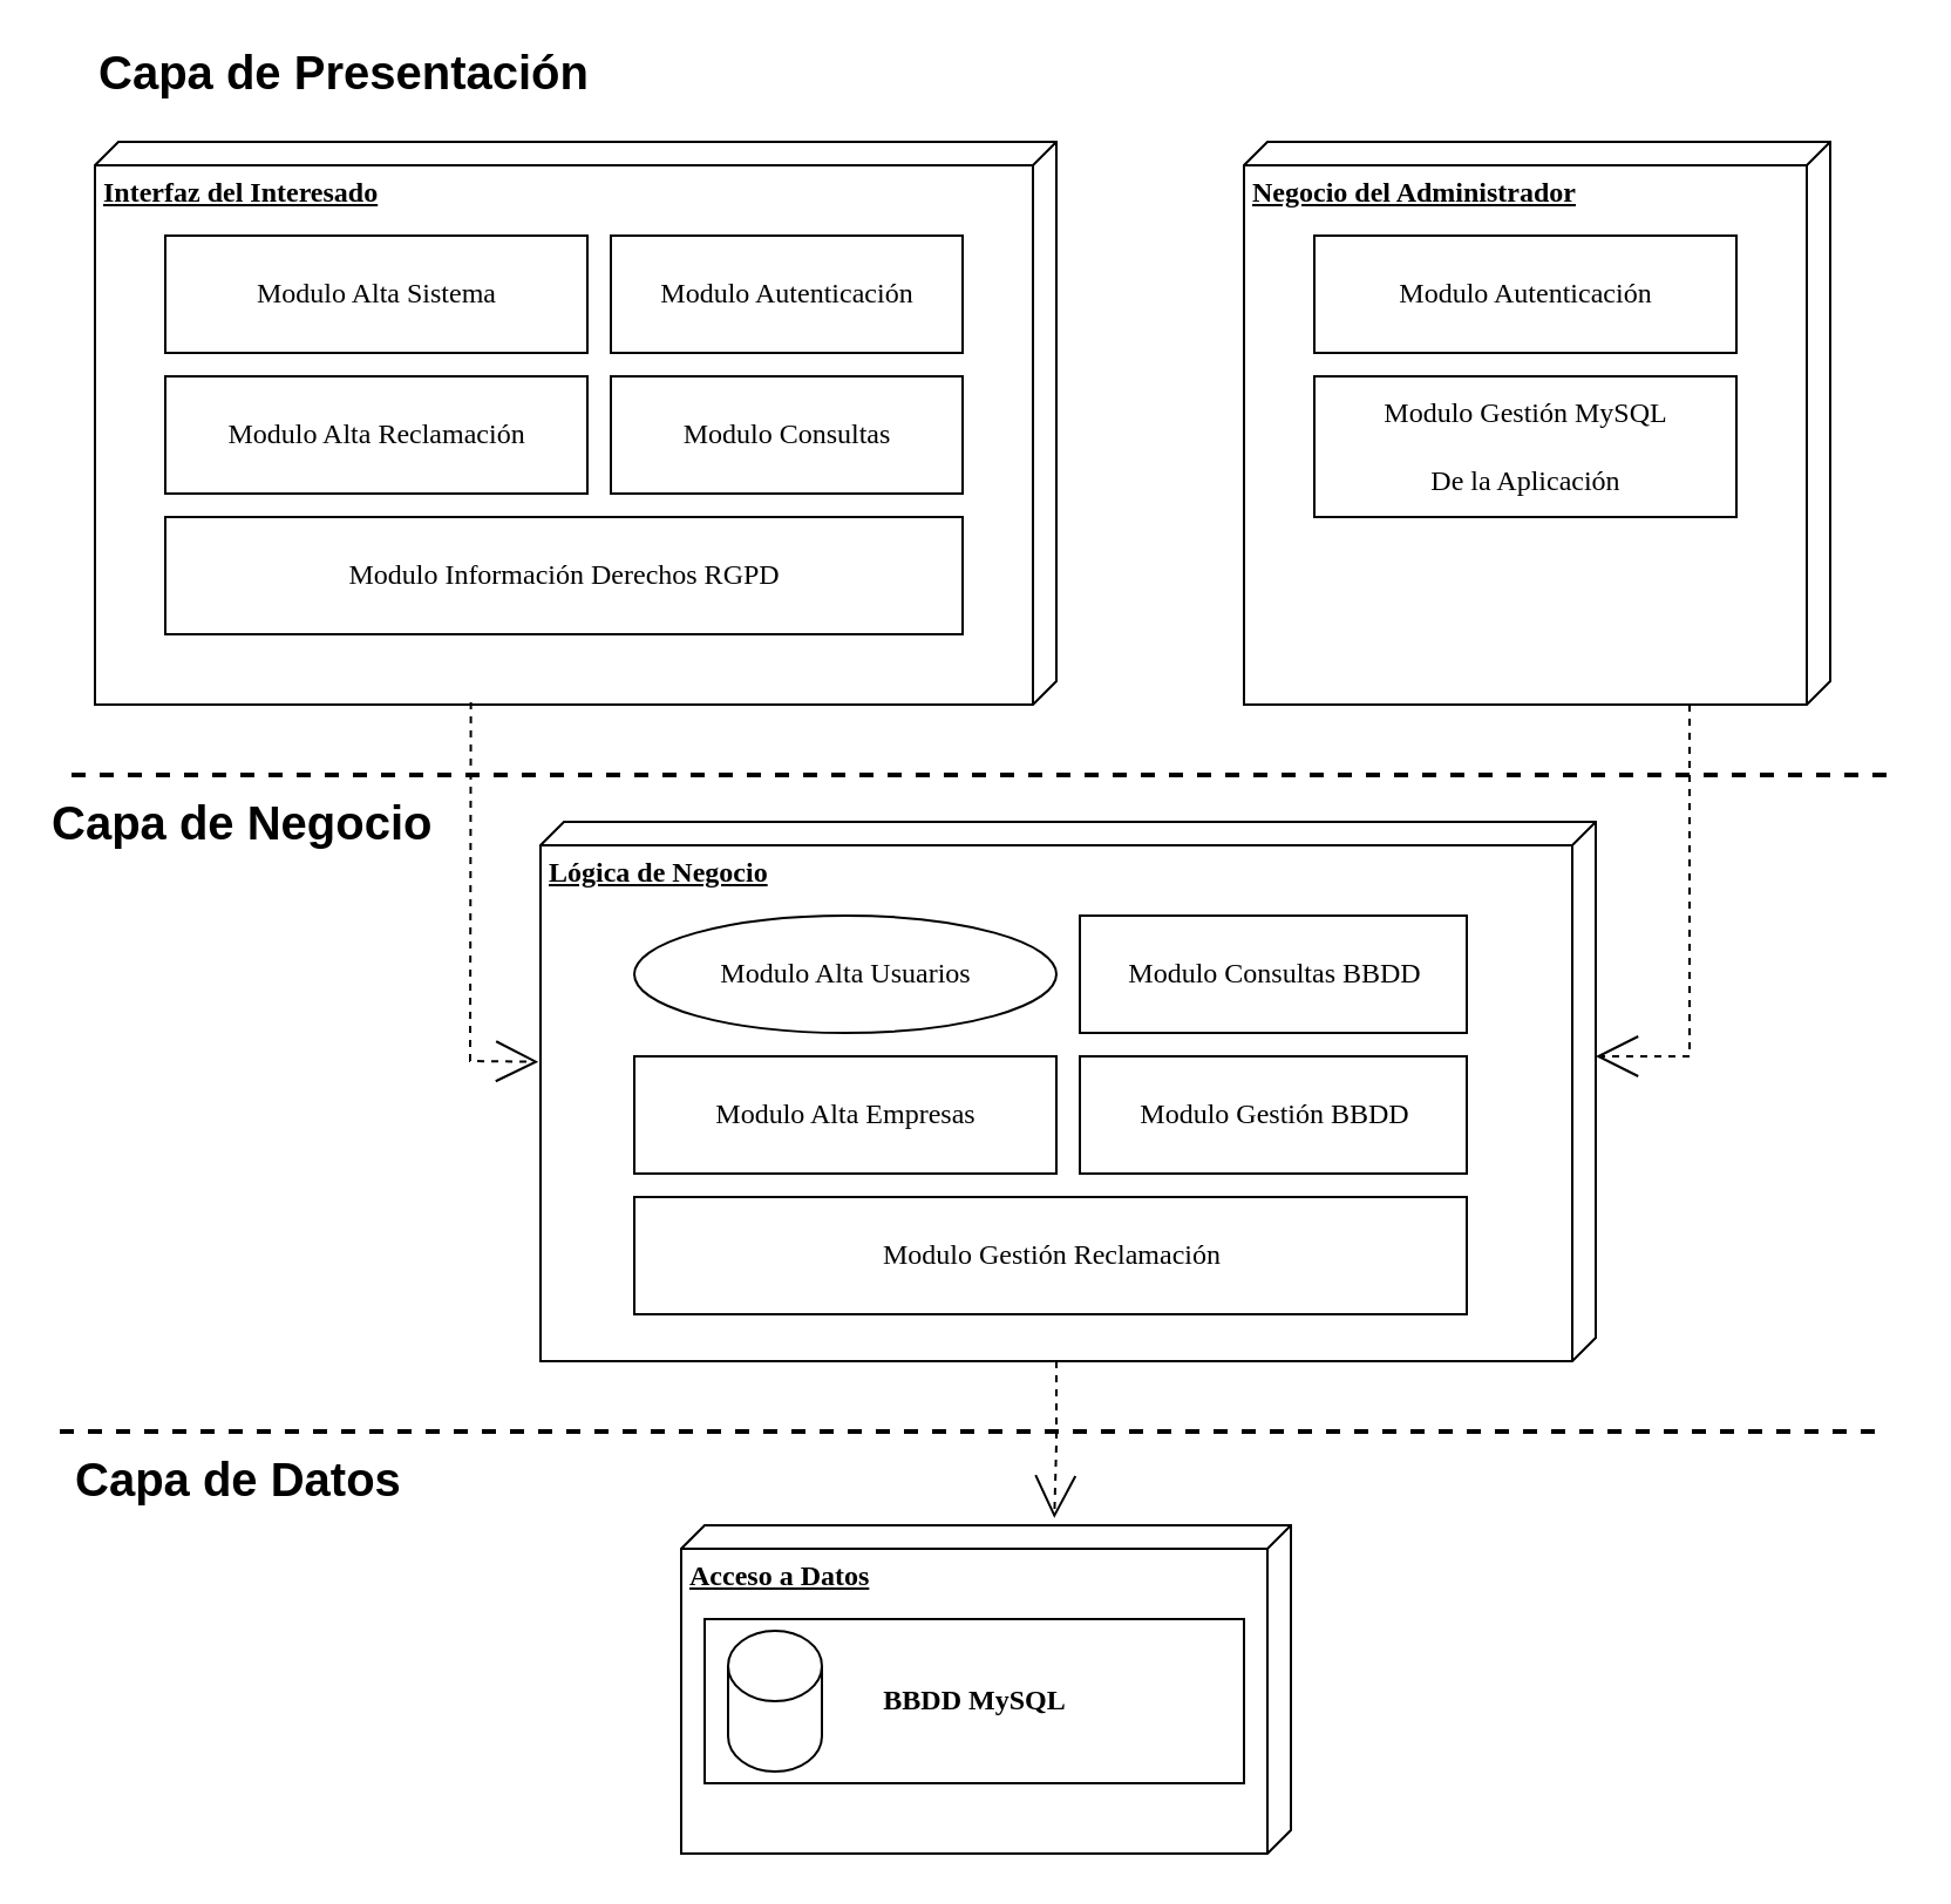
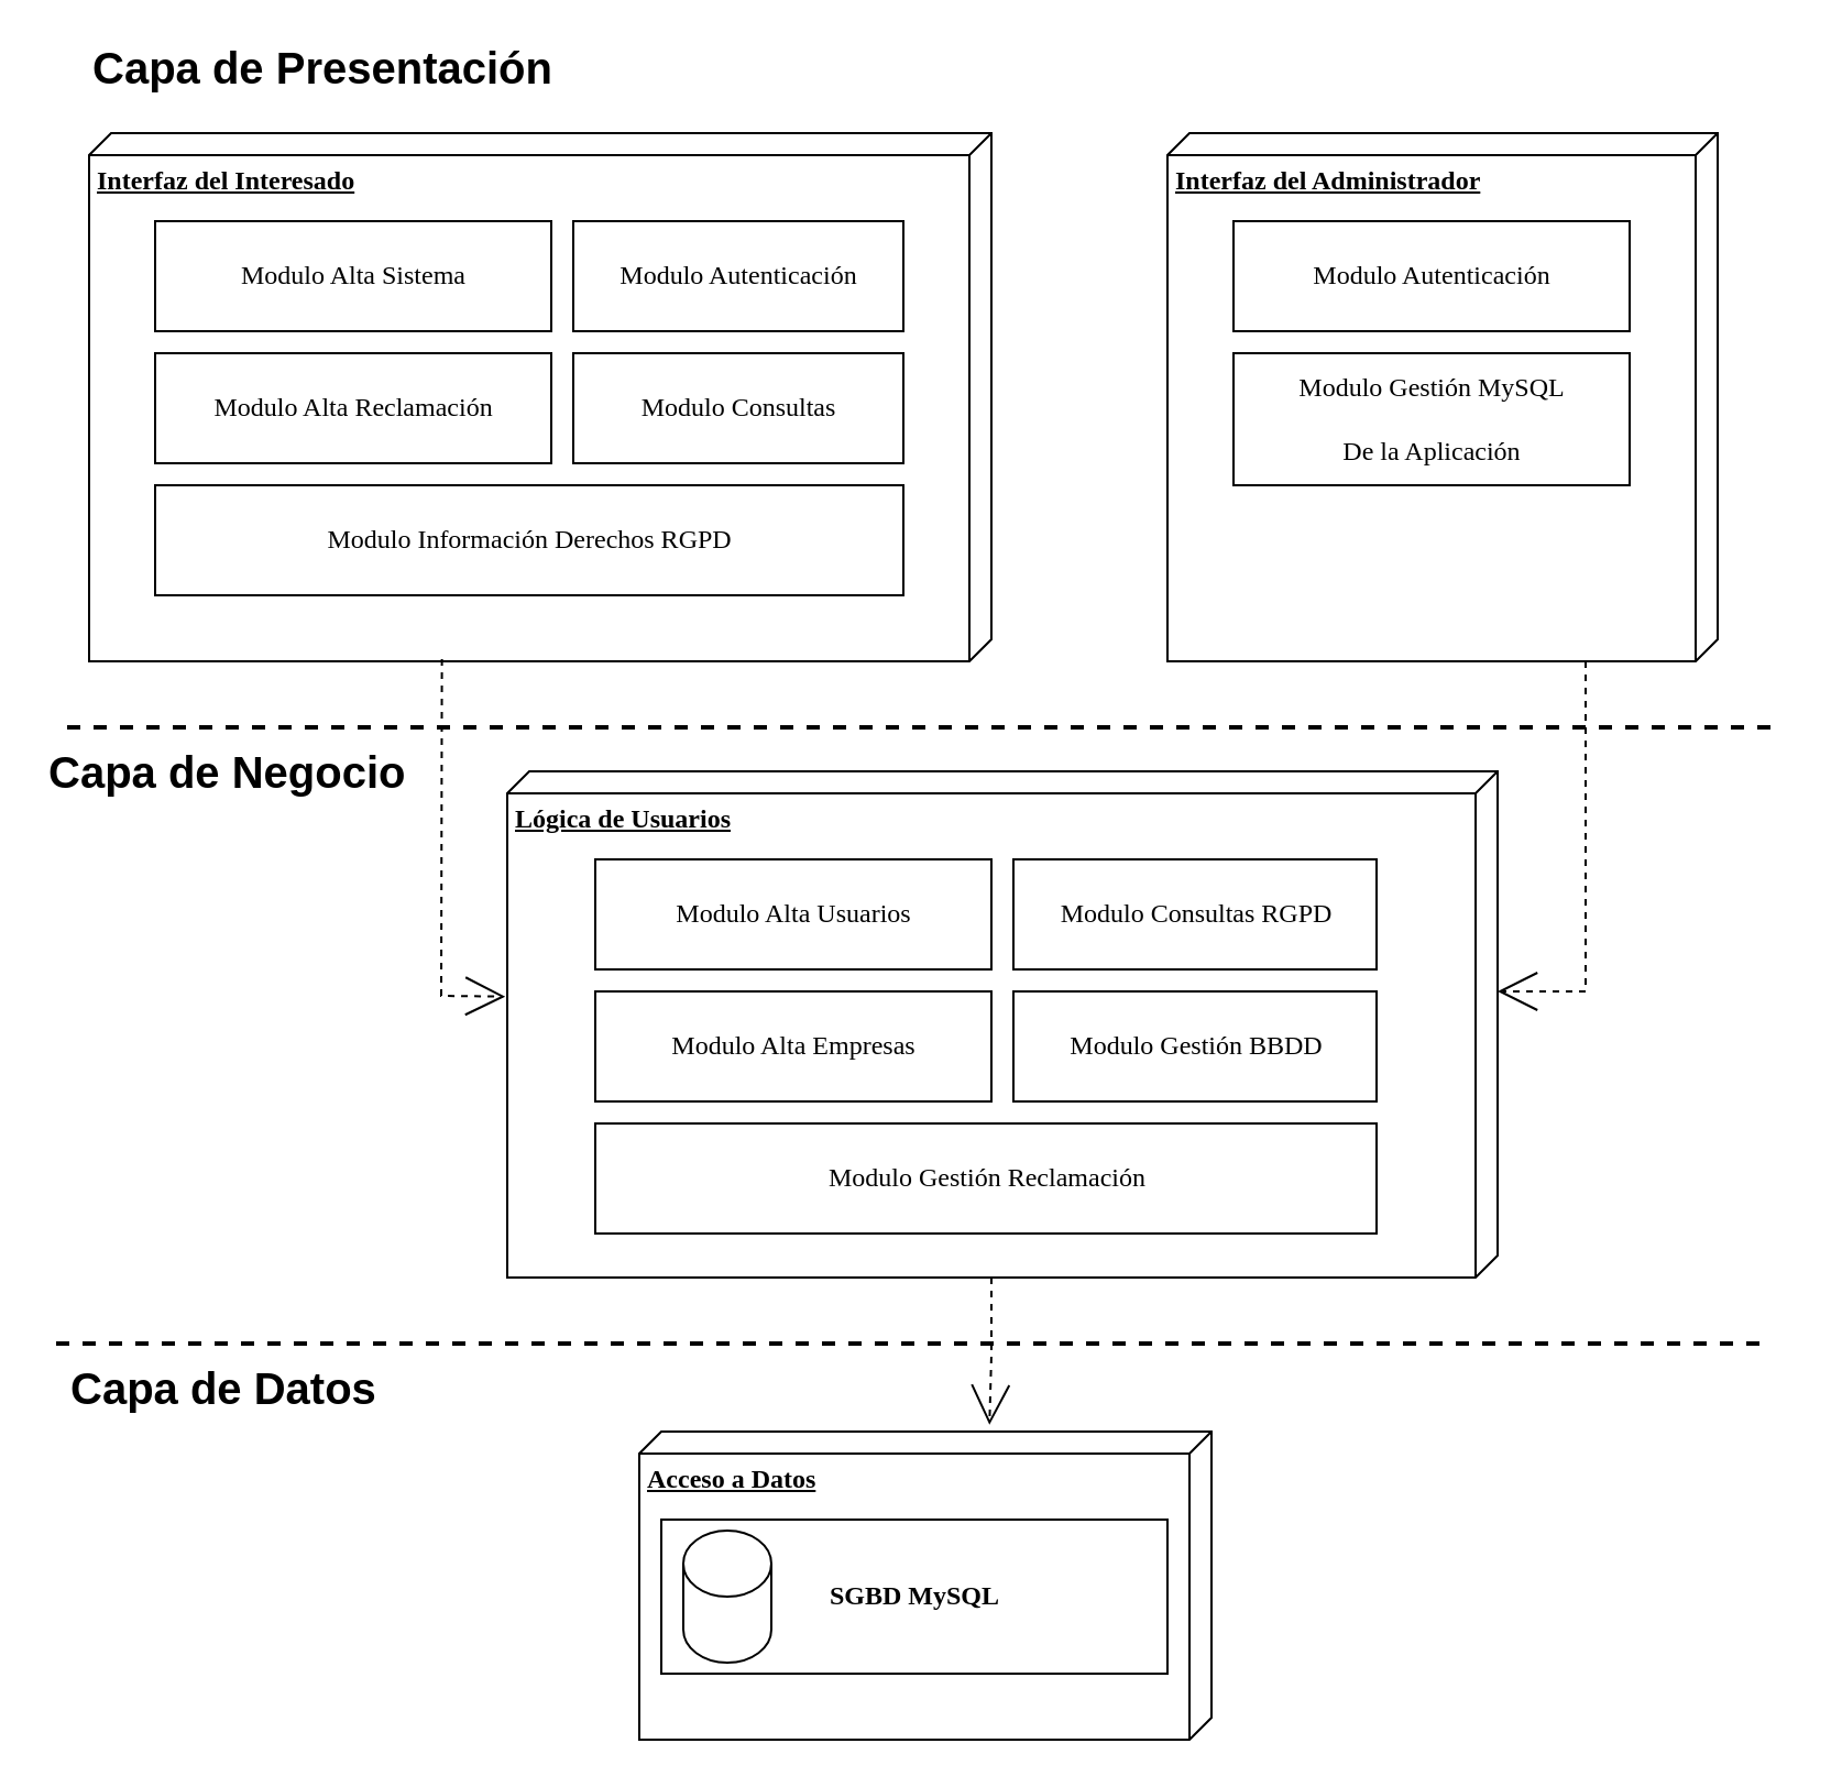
- <mxCell id="3" value="&lt;b&gt;Negocio del Administrador&lt;/b&gt;" style="verticalAlign=top;align=left;spacingTop=8;spacingLeft=2;spacingRight=12;shape=cube;size=10;direction=south;fontStyle=4;html=1;rounded=0;shadow=0;comic=0;labelBackgroundColor=none;strokeWidth=1;fontFamily=Verdana;fontSize=12" parent="1" vertex="1"><mxGeometry x="530" y="60" width="250" height="240" as="geometry" /></mxCell>
+ <mxCell id="3" value="&lt;b&gt;Interfaz del Administrador&lt;/b&gt;" style="verticalAlign=top;align=left;spacingTop=8;spacingLeft=2;spacingRight=12;shape=cube;size=10;direction=south;fontStyle=4;html=1;rounded=0;shadow=0;comic=0;labelBackgroundColor=none;strokeWidth=1;fontFamily=Verdana;fontSize=12" parent="1" vertex="1"><mxGeometry x="530" y="60" width="250" height="240" as="geometry" /></mxCell>
- <mxCell id="21" value="&lt;b&gt;Lógica de Negocio&lt;/b&gt;" style="verticalAlign=top;align=left;spacingTop=8;spacingLeft=2;spacingRight=12;shape=cube;size=10;direction=south;fontStyle=4;html=1;rounded=0;shadow=0;comic=0;labelBackgroundColor=none;strokeWidth=1;fontFamily=Verdana;fontSize=12" parent="1" vertex="1"><mxGeometry x="230" y="350" width="450" height="230" as="geometry" /></mxCell>
+ <mxCell id="21" value="&lt;b&gt;Lógica de Usuarios&lt;/b&gt;" style="verticalAlign=top;align=left;spacingTop=8;spacingLeft=2;spacingRight=12;shape=cube;size=10;direction=south;fontStyle=4;html=1;rounded=0;shadow=0;comic=0;labelBackgroundColor=none;strokeWidth=1;fontFamily=Verdana;fontSize=12" parent="1" vertex="1"><mxGeometry x="230" y="350" width="450" height="230" as="geometry" /></mxCell>
- <mxCell id="22" value="Modulo Alta Usuarios" style="ellipse;html=1;shadow=0;comic=0;labelBackgroundColor=none;strokeWidth=1;fontFamily=Verdana;fontSize=12;align=center;" parent="1" vertex="1"><mxGeometry x="270" y="390" width="180" height="50" as="geometry" /></mxCell>
+ <mxCell id="22" value="Modulo Alta Usuarios" style="html=1;rounded=0;shadow=0;comic=0;labelBackgroundColor=none;strokeWidth=1;fontFamily=Verdana;fontSize=12;align=center;" parent="1" vertex="1"><mxGeometry x="270" y="390" width="180" height="50" as="geometry" /></mxCell>
- <mxCell id="23" value="Modulo Consultas BBDD" style="html=1;rounded=0;shadow=0;comic=0;labelBackgroundColor=none;strokeWidth=1;fontFamily=Verdana;fontSize=12;align=center;" parent="1" vertex="1"><mxGeometry x="460" y="390" width="165" height="50" as="geometry" /></mxCell>
+ <mxCell id="23" value="Modulo Consultas RGPD" style="html=1;rounded=0;shadow=0;comic=0;labelBackgroundColor=none;strokeWidth=1;fontFamily=Verdana;fontSize=12;align=center;" parent="1" vertex="1"><mxGeometry x="460" y="390" width="165" height="50" as="geometry" /></mxCell>
- <mxCell id="11" value="&lt;b&gt;BBDD MySQL&lt;/b&gt;" style="html=1;rounded=0;shadow=0;comic=0;labelBackgroundColor=none;strokeWidth=1;fontFamily=Verdana;fontSize=12;align=center;" parent="1" vertex="1"><mxGeometry x="300" y="690" width="230" height="70" as="geometry" /></mxCell>
+ <mxCell id="11" value="&lt;b&gt;SGBD MySQL&lt;/b&gt;" style="html=1;rounded=0;shadow=0;comic=0;labelBackgroundColor=none;strokeWidth=1;fontFamily=Verdana;fontSize=12;align=center;" parent="1" vertex="1"><mxGeometry x="300" y="690" width="230" height="70" as="geometry" /></mxCell>
